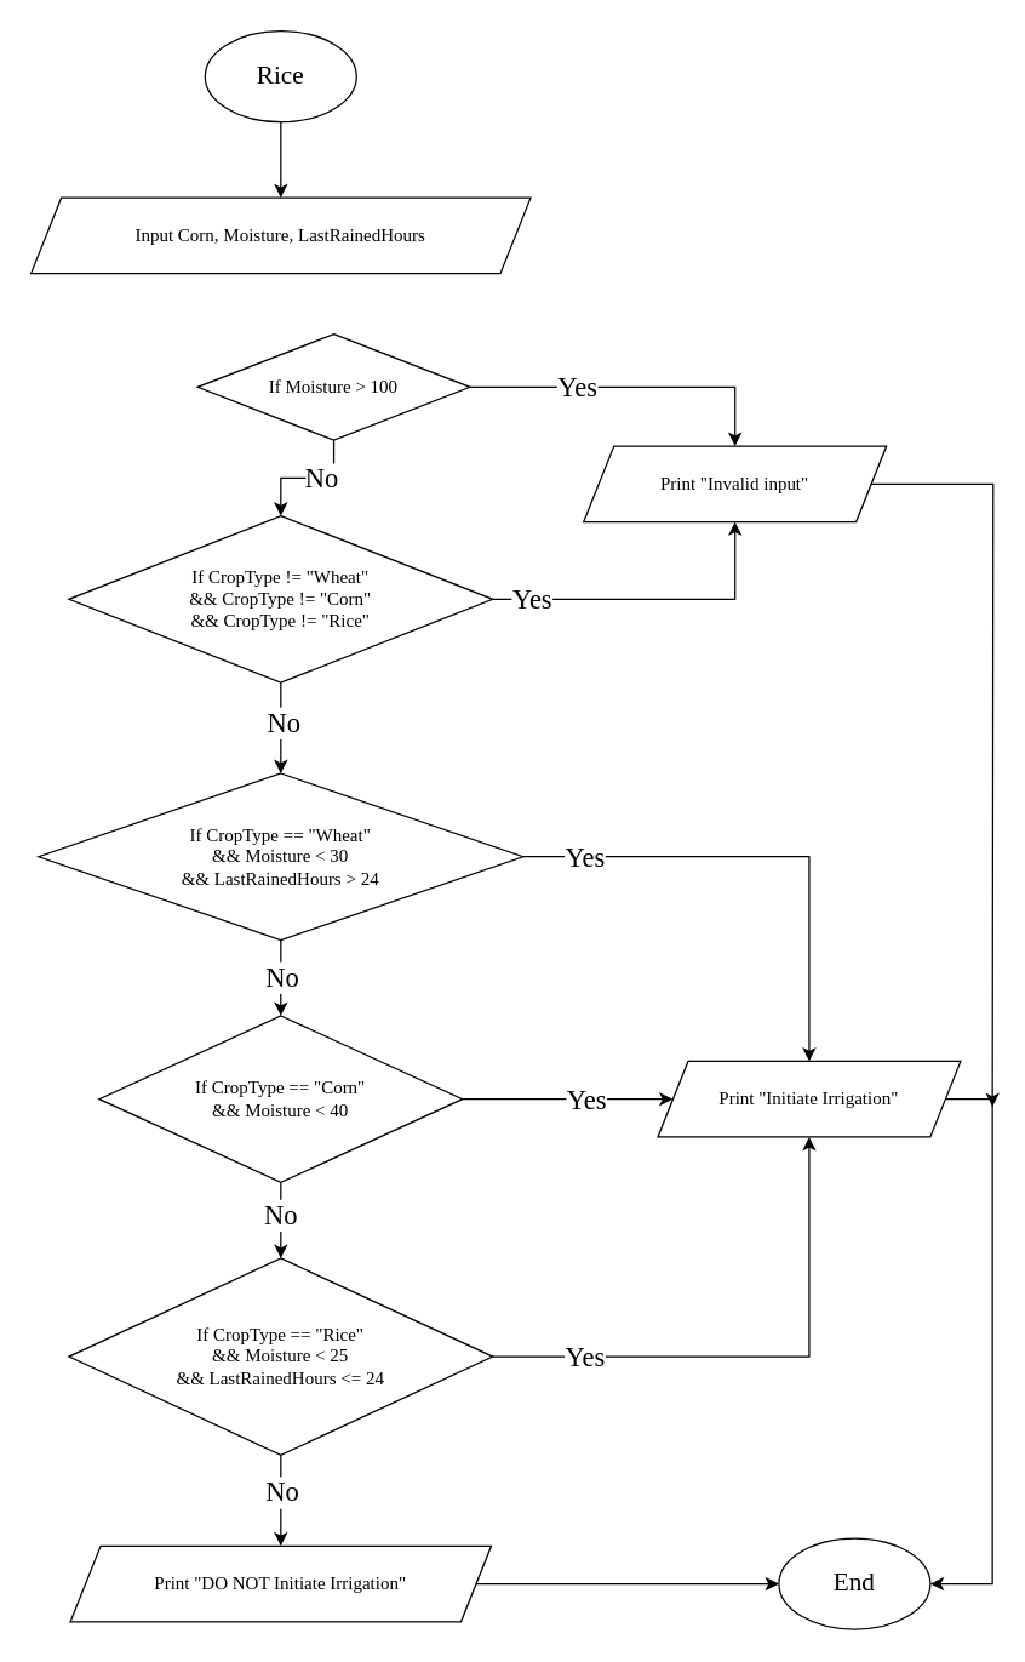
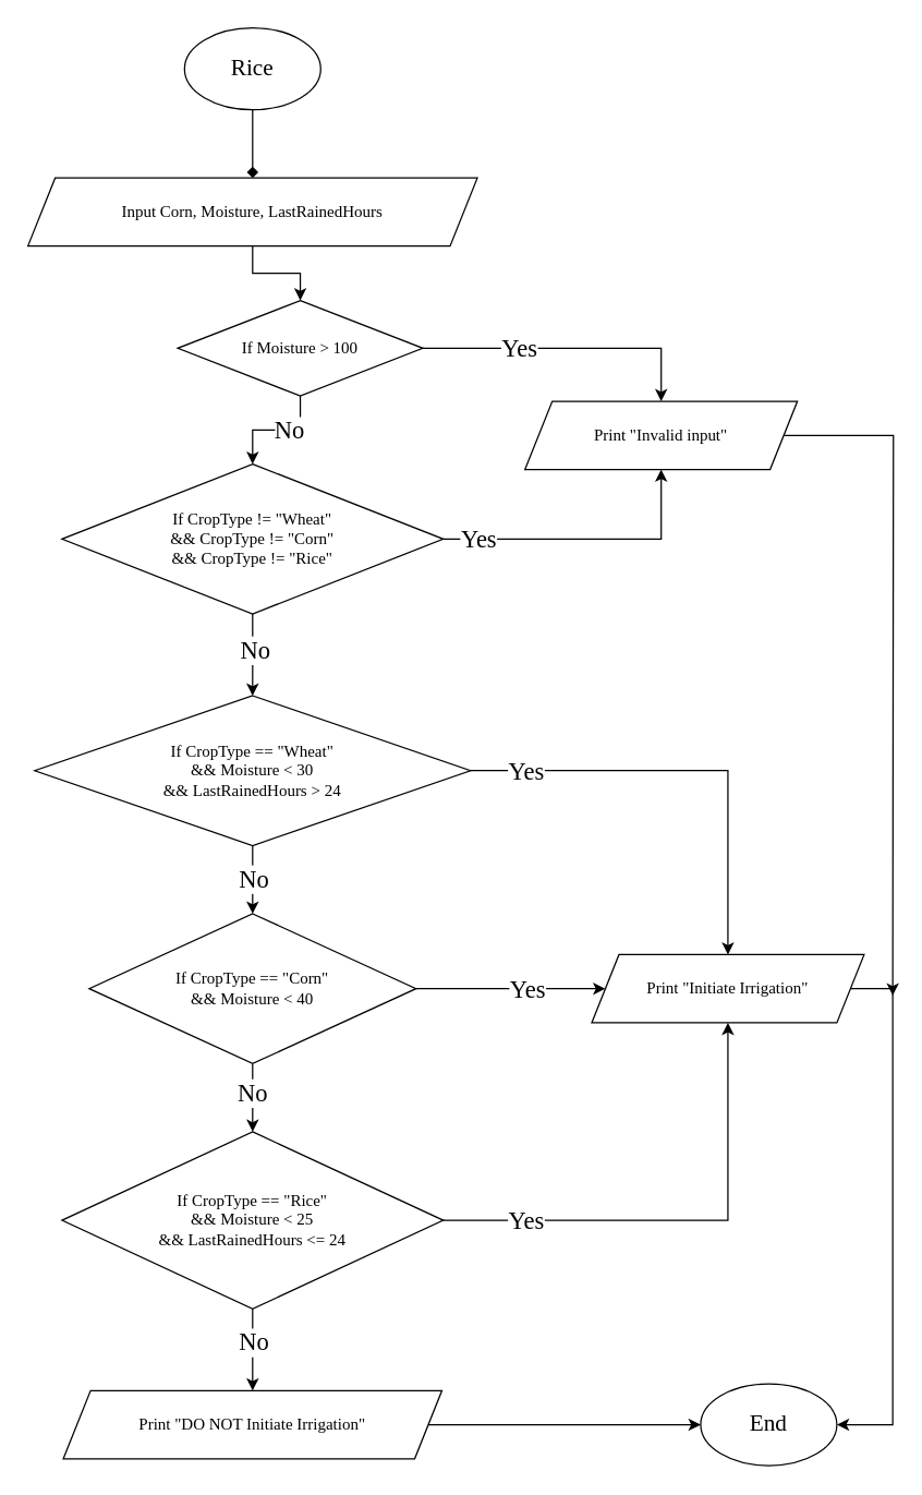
- <mxCell id="2" value="" style="edgeStyle=orthogonalEdgeStyle;rounded=0;orthogonalLoop=1;jettySize=auto;html=1;fontFamily=Verdana;fontSize=11;fontColor=default;labelBackgroundColor=default;resizable=0;" edge="1" parent="1" source="3" target="5"><mxGeometry relative="1" as="geometry" /></mxCell>
+ <mxCell id="2" value="" style="edgeStyle=orthogonalEdgeStyle;rounded=0;orthogonalLoop=1;jettySize=auto;html=1;fontFamily=Verdana;fontSize=11;fontColor=default;labelBackgroundColor=default;resizable=0;endArrow=diamond;" edge="1" parent="1" source="3" target="5"><mxGeometry relative="1" as="geometry" /></mxCell>
+ <mxCell id="4" value="" style="edgeStyle=orthogonalEdgeStyle;rounded=0;orthogonalLoop=1;jettySize=auto;html=1;fontFamily=Verdana;fontSize=11;fontColor=default;labelBackgroundColor=default;resizable=0;" edge="1" parent="1" source="5" target="8"><mxGeometry relative="1" as="geometry" /></mxCell>
